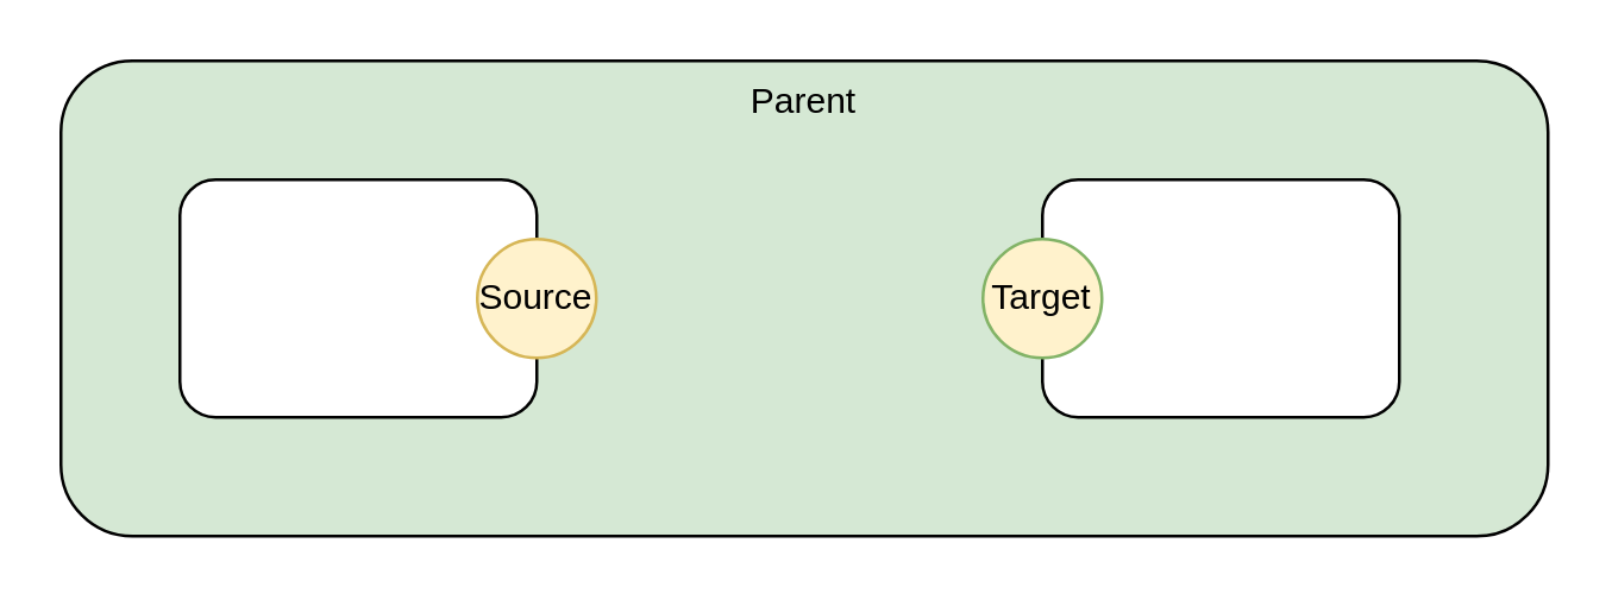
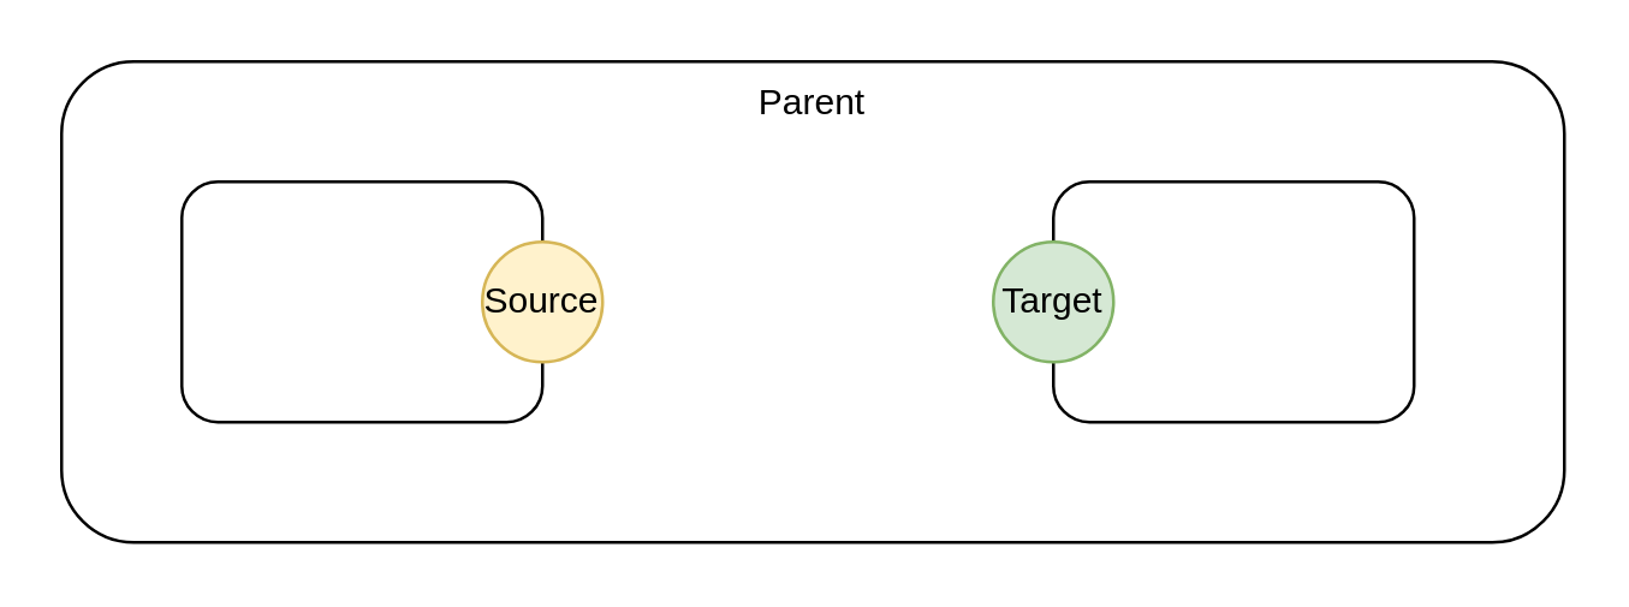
- <mxCell id="2" value="Parent" style="rounded=1;whiteSpace=wrap;html=1;verticalAlign=top;fillColor=#d5e8d4;" vertex="1" parent="1"><mxGeometry x="20" y="20" width="500" height="160" as="geometry" /></mxCell>
+ <mxCell id="2" value="Parent" style="rounded=1;whiteSpace=wrap;html=1;verticalAlign=top;" vertex="1" parent="1"><mxGeometry x="20" y="20" width="500" height="160" as="geometry" /></mxCell>
- <mxCell id="4" value="Target" style="ellipse;whiteSpace=wrap;html=1;aspect=fixed;fillColor=#fff2cc;strokeColor=#82b366;" vertex="1" parent="1"><mxGeometry x="330" y="80" width="40" height="40" as="geometry" /></mxCell>
+ <mxCell id="4" value="Target" style="ellipse;whiteSpace=wrap;html=1;aspect=fixed;fillColor=#d5e8d4;strokeColor=#82b366;" vertex="1" parent="1"><mxGeometry x="330" y="80" width="40" height="40" as="geometry" /></mxCell>
